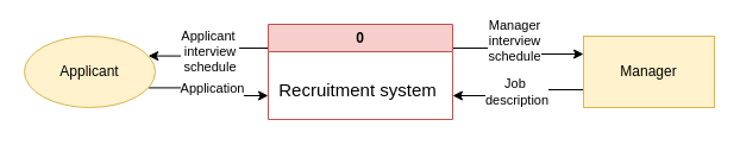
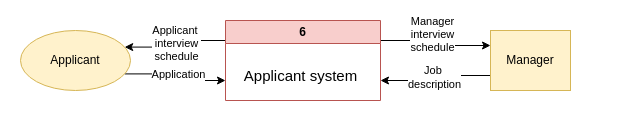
- <mxCell id="9" value="0" style="swimlane;whiteSpace=wrap;html=1;fillColor=#f8cecc;strokeColor=#b85450;" parent="1" vertex="1"><mxGeometry x="225" y="20" width="155" height="80" as="geometry" /></mxCell>
+ <mxCell id="9" value="6" style="swimlane;whiteSpace=wrap;html=1;fillColor=#f8cecc;strokeColor=#b85450;" parent="1" vertex="1"><mxGeometry x="225" y="20" width="155" height="80" as="geometry" /></mxCell>
- <mxCell id="13" value="Manager" style="rounded=0;whiteSpace=wrap;html=1;fillColor=#fff2cc;strokeColor=#d6b656;" parent="1" vertex="1"><mxGeometry x="490" y="30" width="110" height="60" as="geometry" /></mxCell>
+ <mxCell id="13" value="Manager" style="rounded=0;whiteSpace=wrap;html=1;fillColor=#fff2cc;strokeColor=#d6b656;" parent="1" vertex="1"><mxGeometry x="490" y="30" width="80" height="60" as="geometry" /></mxCell>
- <mxCell id="10" value="Recruitment system" style="text;html=1;align=center;verticalAlign=middle;resizable=0;points=[];autosize=1;strokeColor=none;fillColor=none;fontSize=15;" parent="9" vertex="1"><mxGeometry x="-5" y="40" width="160" height="30" as="geometry" /></mxCell>
+ <mxCell id="10" value="Applicant system" style="text;html=1;align=center;verticalAlign=middle;resizable=0;points=[];autosize=1;strokeColor=none;fillColor=none;fontSize=15;" parent="9" vertex="1"><mxGeometry x="-5" y="40" width="160" height="30" as="geometry" /></mxCell>
